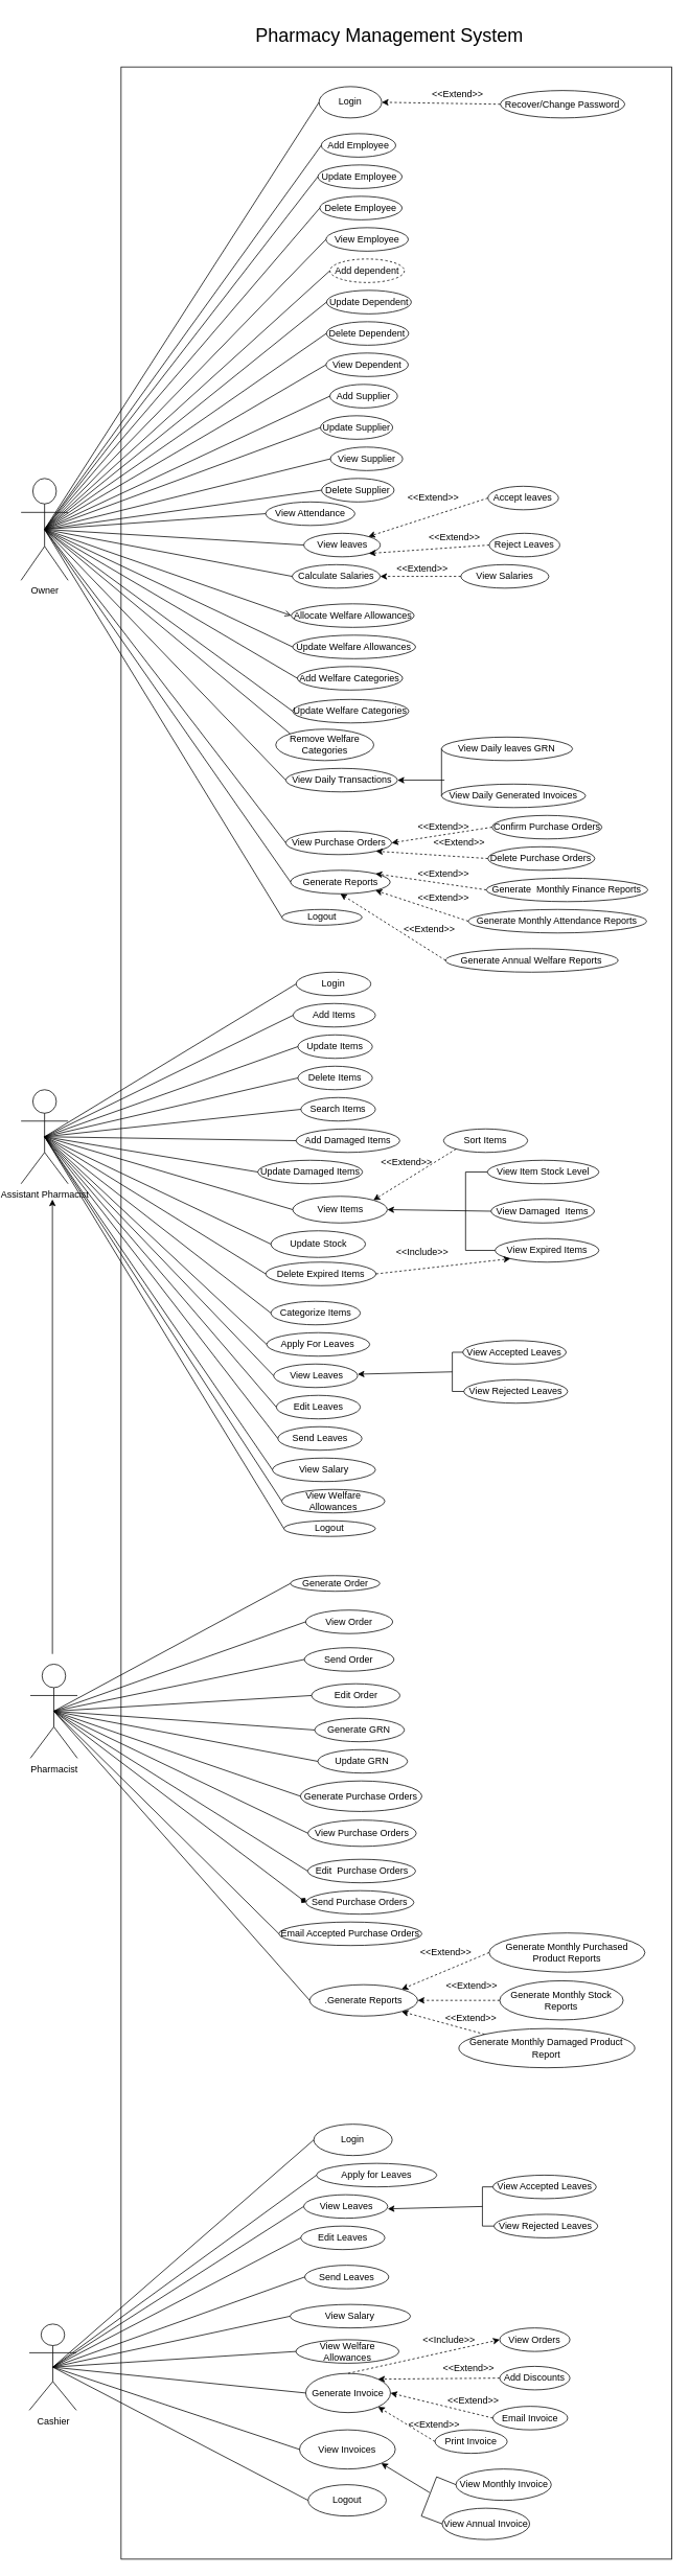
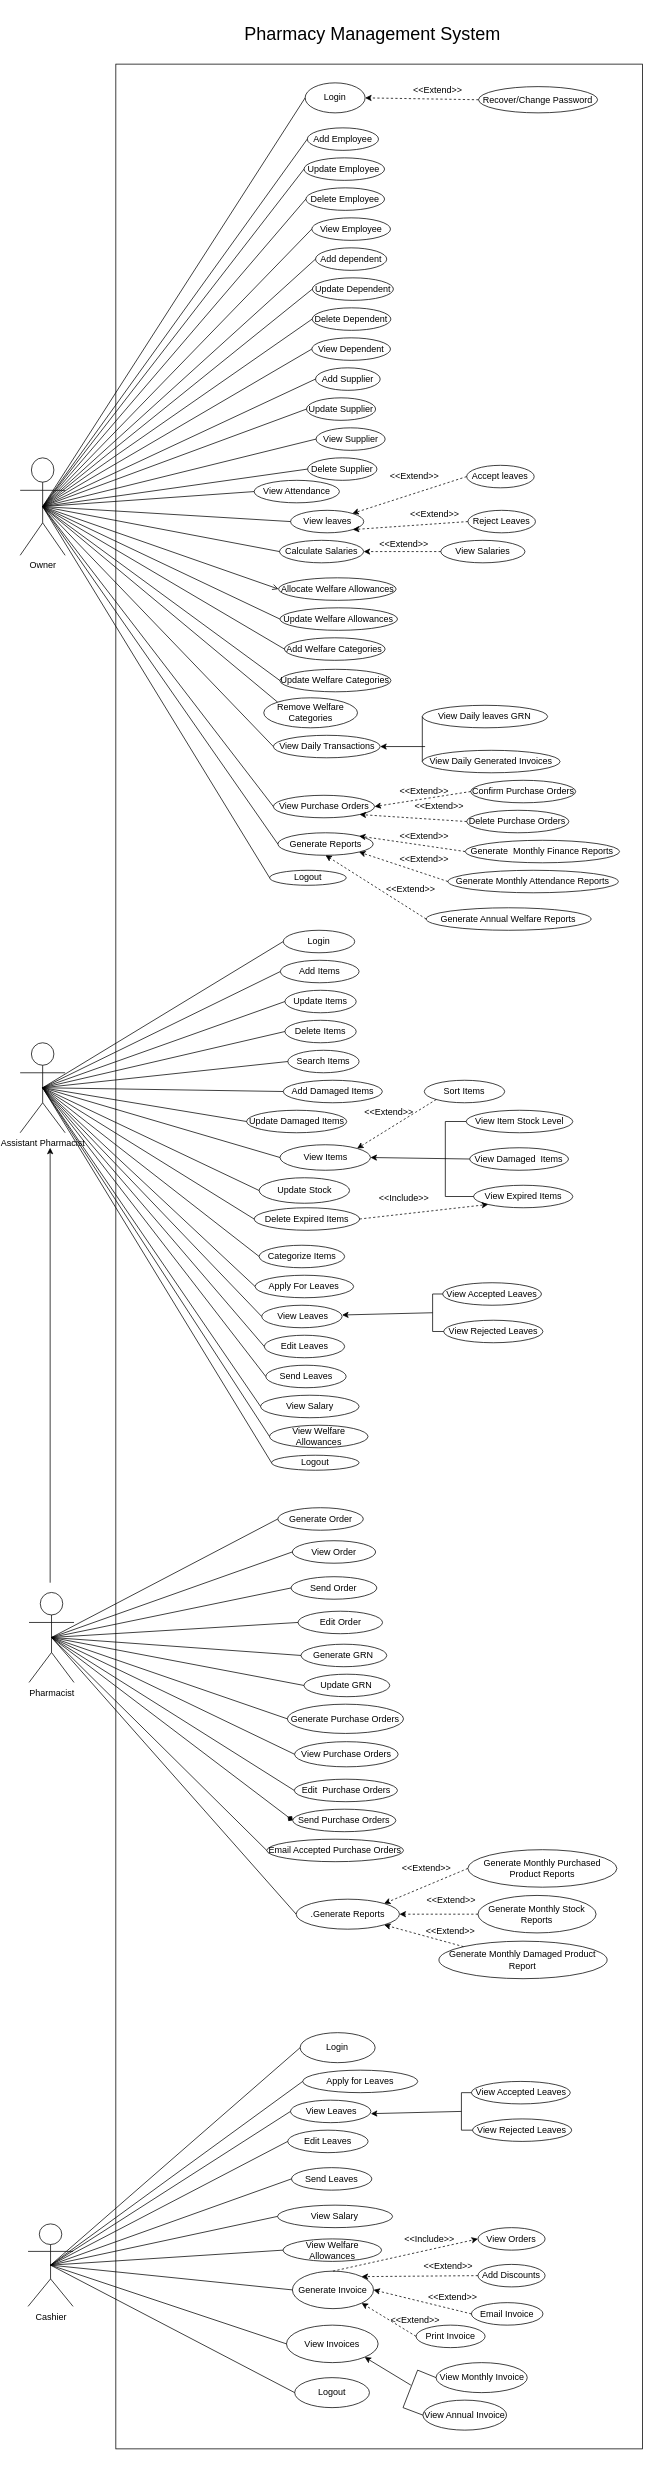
- <mxCell id="10" value="Add dependent" style="ellipse;whiteSpace=wrap;html=1;dashed=1;" parent="1" vertex="1"><mxGeometry x="413.85" y="330" width="95" height="30" as="geometry" /></mxCell>
+ <mxCell id="10" value="Add dependent" style="ellipse;whiteSpace=wrap;html=1;" parent="1" vertex="1"><mxGeometry x="413.85" y="330" width="95" height="30" as="geometry" /></mxCell>
- <mxCell id="103" value="Generate Order" style="ellipse;whiteSpace=wrap;html=1;" parent="1" vertex="1"><mxGeometry x="363.56" y="2010" width="114.05" height="20" as="geometry" /></mxCell>
+ <mxCell id="103" value="Generate Order" style="ellipse;whiteSpace=wrap;html=1;" parent="1" vertex="1"><mxGeometry x="363.56" y="2010" width="114.05" height="30" as="geometry" /></mxCell>
